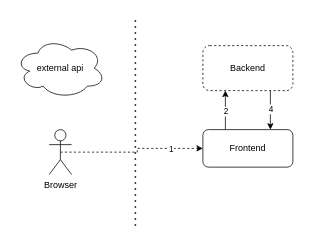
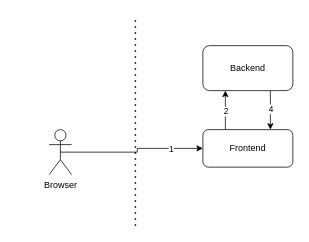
- <mxCell id="2" value="external api" style="ellipse;shape=cloud;whiteSpace=wrap;html=1;" vertex="1" parent="1"><mxGeometry x="20" y="50" width="120" height="80" as="geometry" /></mxCell>
- <mxCell id="11" value="Backend" style="rounded=1;whiteSpace=wrap;html=1;dashed=1;" vertex="1" parent="1"><mxGeometry x="270" y="60" width="120" height="60" as="geometry" /></mxCell>
+ <mxCell id="11" value="Backend" style="rounded=1;whiteSpace=wrap;html=1;" vertex="1" parent="1"><mxGeometry x="270" y="60" width="120" height="60" as="geometry" /></mxCell>
- <mxCell id="3" style="edgeStyle=orthogonalEdgeStyle;rounded=0;orthogonalLoop=1;jettySize=auto;html=1;exitX=0.5;exitY=0.5;exitDx=0;exitDy=0;exitPerimeter=0;entryX=0;entryY=0.5;entryDx=0;entryDy=0;dashed=1;" edge="1" parent="1" source="5" target="8"><mxGeometry relative="1" as="geometry" /></mxCell>
+ <mxCell id="3" style="edgeStyle=orthogonalEdgeStyle;rounded=0;orthogonalLoop=1;jettySize=auto;html=1;exitX=0.5;exitY=0.5;exitDx=0;exitDy=0;exitPerimeter=0;entryX=0;entryY=0.5;entryDx=0;entryDy=0;" edge="1" parent="1" source="5" target="8"><mxGeometry relative="1" as="geometry" /></mxCell>
